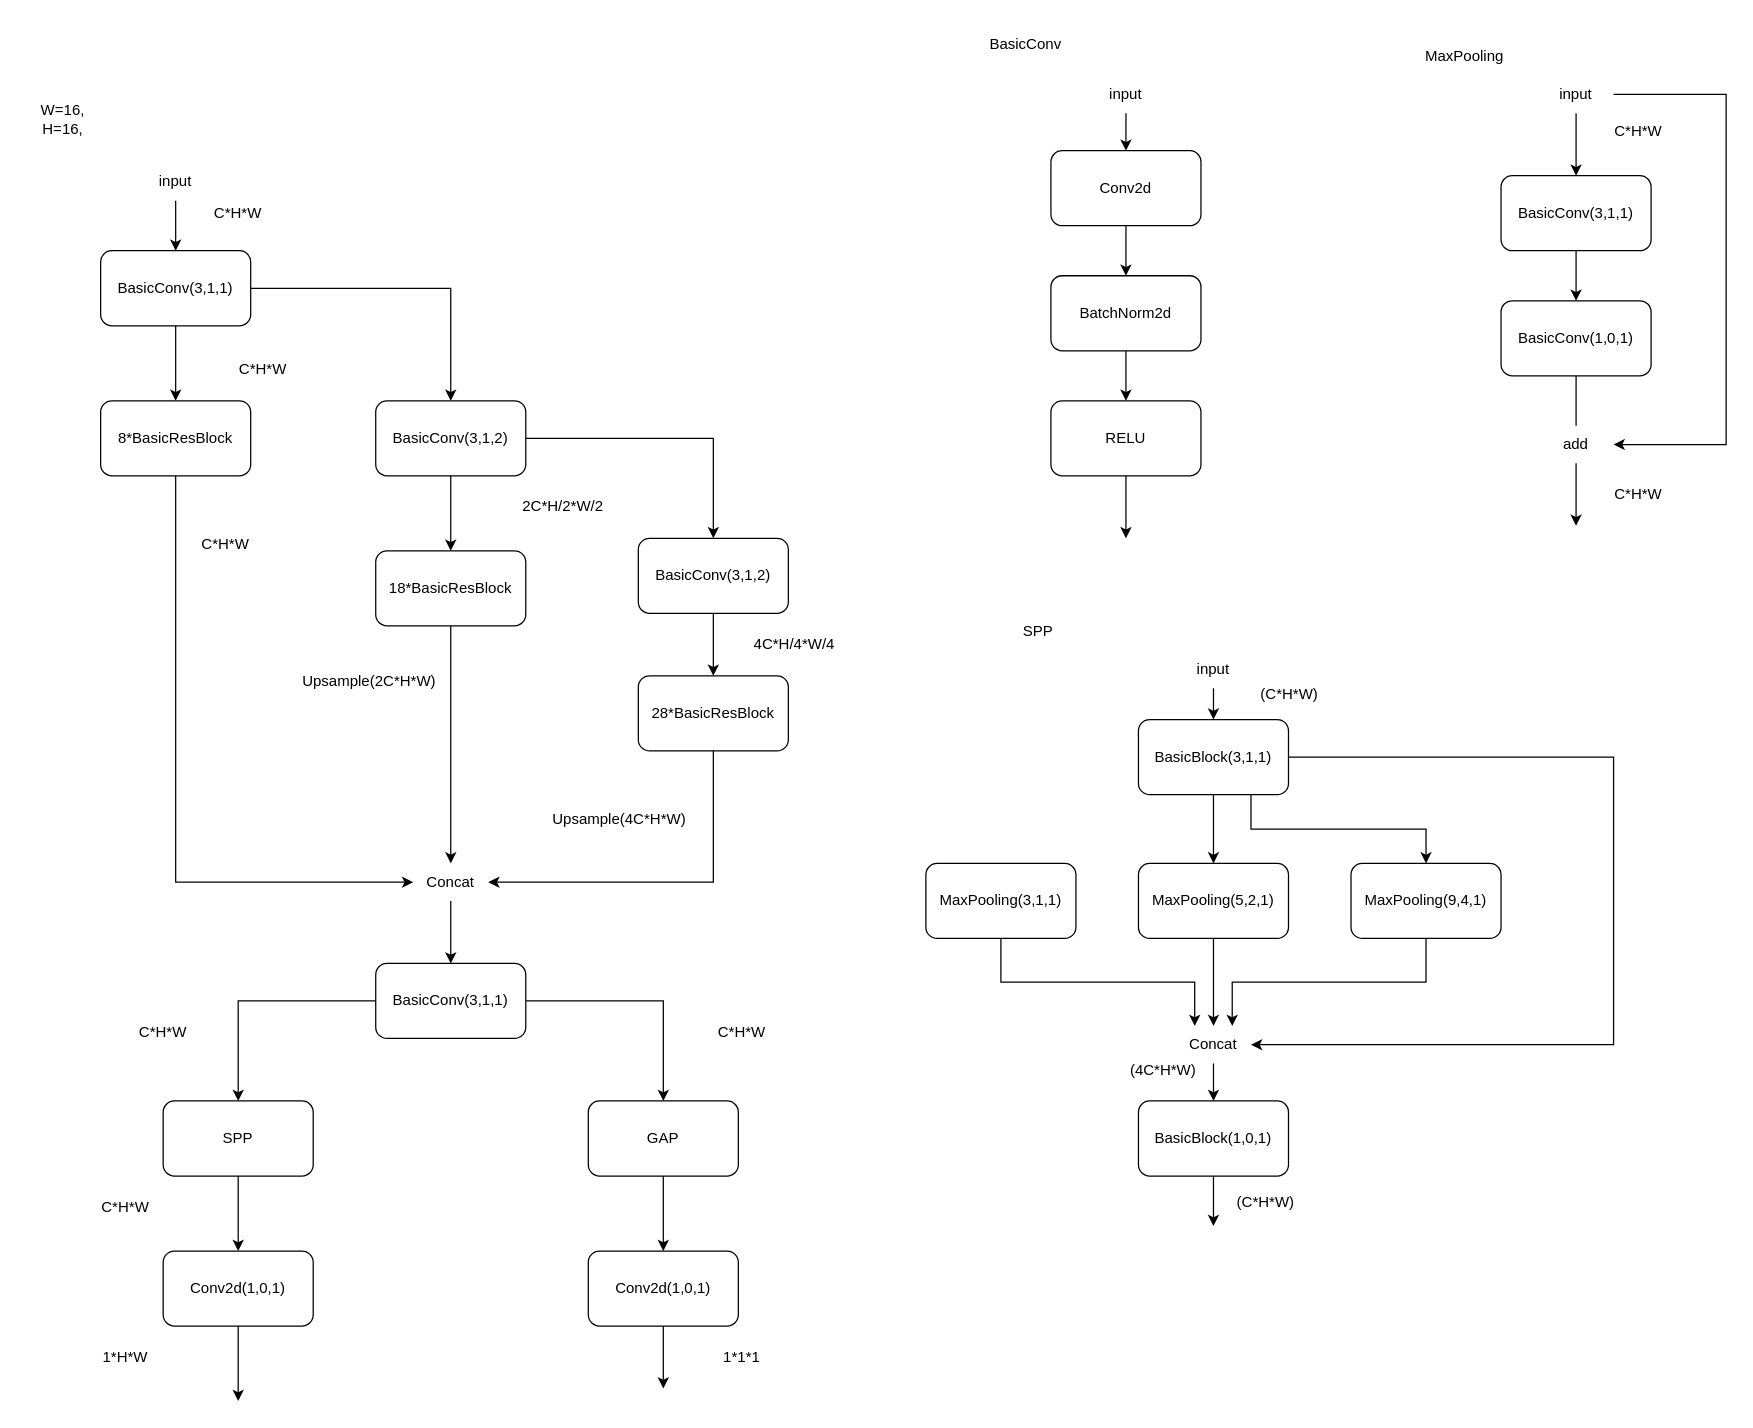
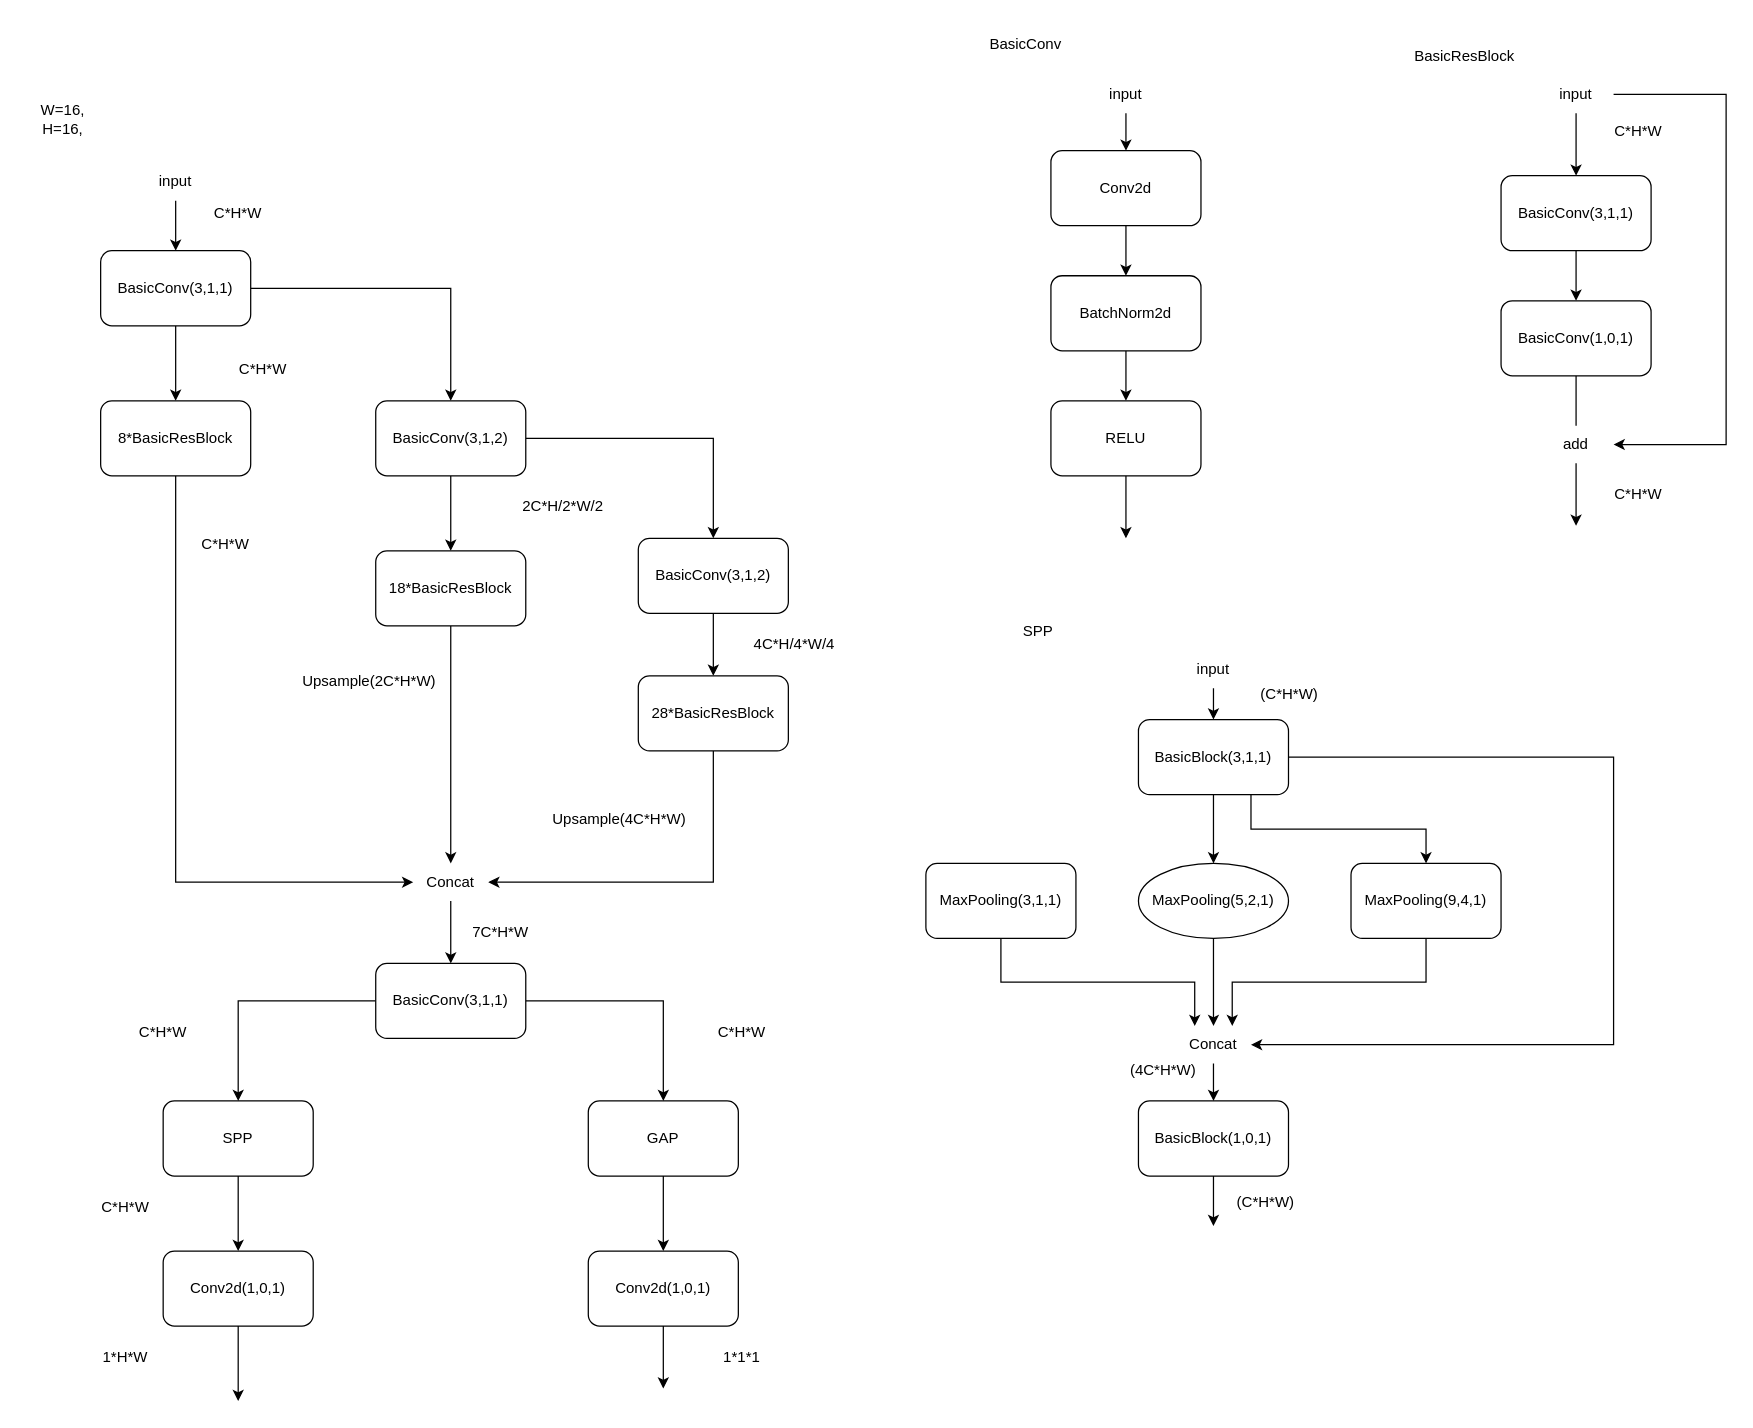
- <mxCell id="29" value="MaxPooling" style="text;html=1;strokeColor=none;fillColor=none;align=center;verticalAlign=middle;whiteSpace=wrap;rounded=0;" parent="1" vertex="1"><mxGeometry x="1101" y="30" width="140" height="30" as="geometry" /></mxCell>
+ <mxCell id="29" value="BasicResBlock" style="text;html=1;strokeColor=none;fillColor=none;align=center;verticalAlign=middle;whiteSpace=wrap;rounded=0;" parent="1" vertex="1"><mxGeometry x="1101" y="30" width="140" height="30" as="geometry" /></mxCell>
- <mxCell id="76" value="MaxPooling(5,2,1)" style="rounded=1;whiteSpace=wrap;html=1;" parent="1" vertex="1"><mxGeometry x="910" y="690" width="120" height="60" as="geometry" /></mxCell>
+ <mxCell id="76" value="MaxPooling(5,2,1)" style="ellipse;whiteSpace=wrap;html=1;" parent="1" vertex="1"><mxGeometry x="910" y="690" width="120" height="60" as="geometry" /></mxCell>
+ <mxCell id="52" value="7C*H*W" style="text;html=1;strokeColor=none;fillColor=none;align=center;verticalAlign=middle;whiteSpace=wrap;rounded=0;" parent="1" vertex="1"><mxGeometry x="370" y="730" width="60" height="30" as="geometry" /></mxCell>
